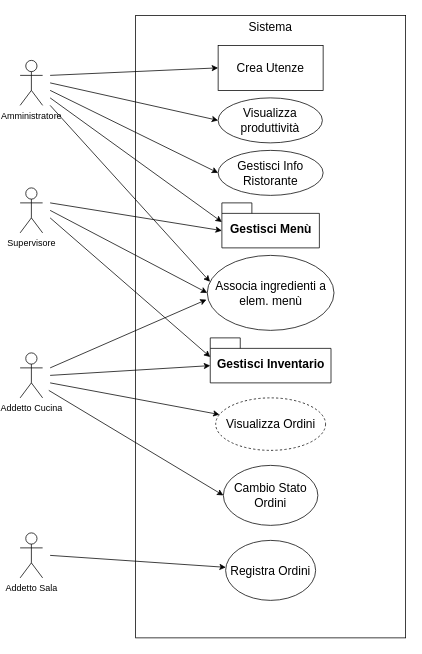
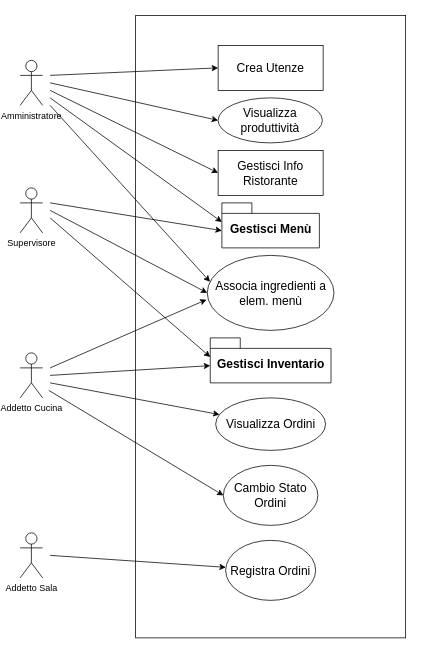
- <mxCell id="7" value="Sistema" style="text;html=1;strokeColor=none;fillColor=none;align=center;verticalAlign=middle;whiteSpace=wrap;rounded=0;fontSize=16;" parent="1" vertex="1"><mxGeometry x="324" y="20" width="60" height="30" as="geometry" /></mxCell>
- <mxCell id="9" value="Gestisci Info Ristorante" style="ellipse;whiteSpace=wrap;html=1;fontSize=16;" parent="1" vertex="1"><mxGeometry x="284" y="200" width="140" height="60" as="geometry" /></mxCell>
+ <mxCell id="9" value="Gestisci Info Ristorante" style="whiteSpace=wrap;html=1;fontSize=16;rounded=0;" parent="1" vertex="1"><mxGeometry x="284" y="200" width="140" height="60" as="geometry" /></mxCell>
- <mxCell id="24" value="Visualizza Ordini" style="ellipse;whiteSpace=wrap;html=1;fontSize=16;dashed=1;" parent="1" vertex="1"><mxGeometry x="280.75" y="530" width="146.5" height="70" as="geometry" /></mxCell>
+ <mxCell id="24" value="Visualizza Ordini" style="ellipse;whiteSpace=wrap;html=1;fontSize=16;" parent="1" vertex="1"><mxGeometry x="280.75" y="530" width="146.5" height="70" as="geometry" /></mxCell>
